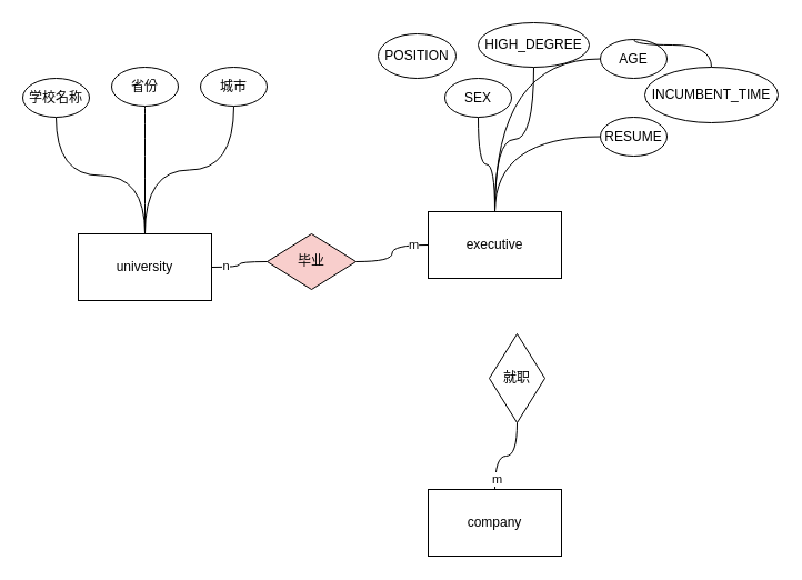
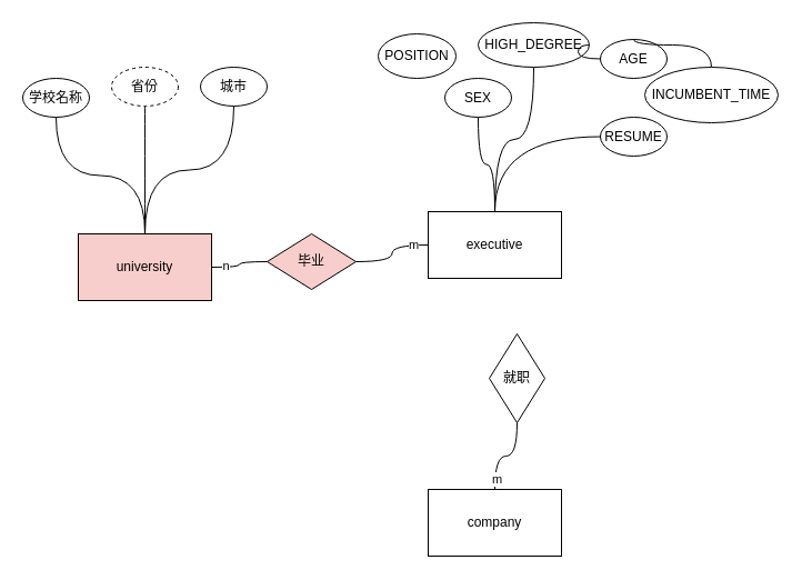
- <mxCell id="24" style="edgeStyle=orthogonalEdgeStyle;rounded=0;orthogonalLoop=1;jettySize=auto;html=1;strokeColor=default;align=center;verticalAlign=middle;fontFamily=Helvetica;fontSize=11;fontColor=default;labelBackgroundColor=default;endArrow=none;endFill=0;curved=1;" edge="1" parent="1" source="25" target="8"><mxGeometry relative="1" as="geometry" /></mxCell>
+ <mxCell id="24" style="edgeStyle=orthogonalEdgeStyle;rounded=0;orthogonalLoop=1;jettySize=auto;html=1;strokeColor=default;align=center;verticalAlign=middle;fontFamily=Helvetica;fontSize=11;fontColor=default;labelBackgroundColor=default;endArrow=none;endFill=0;curved=1;" edge="1" parent="1" source="25" target="23"><mxGeometry relative="1" as="geometry" /></mxCell>
- <mxCell id="16" value="省份" style="ellipse;whiteSpace=wrap;html=1;rounded=0;" vertex="1" parent="1"><mxGeometry x="100" y="60" width="60" height="35" as="geometry" /></mxCell>
+ <mxCell id="16" value="省份" style="ellipse;whiteSpace=wrap;html=1;rounded=0;dashed=1;" vertex="1" parent="1"><mxGeometry x="100" y="60" width="60" height="35" as="geometry" /></mxCell>
- <mxCell id="5" value="university" style="rounded=0;whiteSpace=wrap;html=1;" vertex="1" parent="1"><mxGeometry x="70" y="210" width="120" height="60" as="geometry" /></mxCell>
+ <mxCell id="5" value="university" style="rounded=0;whiteSpace=wrap;html=1;fillColor=#f8cecc;" vertex="1" parent="1"><mxGeometry x="70" y="210" width="120" height="60" as="geometry" /></mxCell>
